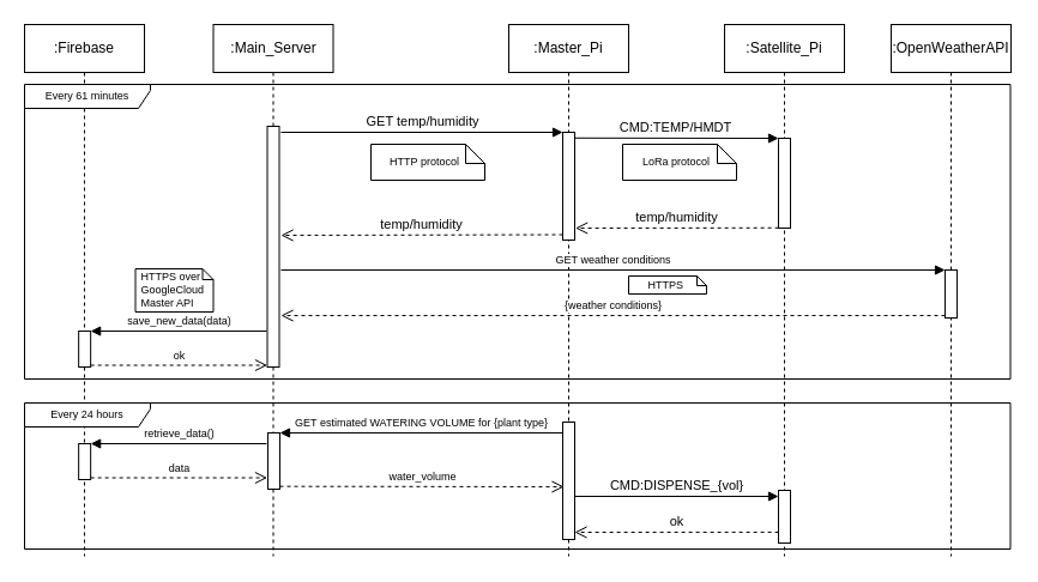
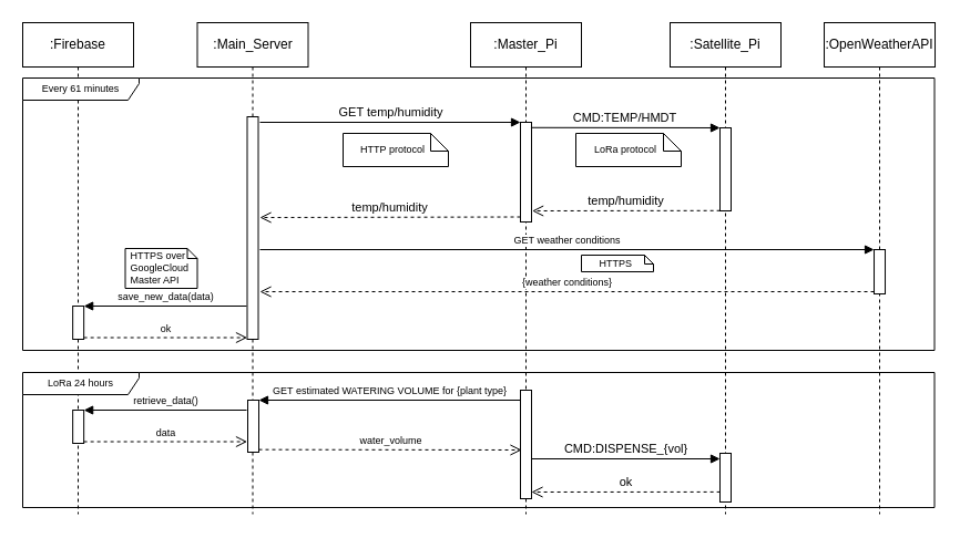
- <mxCell id="32" value="Every 24 hours" style="shape=umlFrame;whiteSpace=wrap;html=1;fontSize=9;width=105;height=20;" parent="1" vertex="1"><mxGeometry x="20" y="336" width="822.5" height="122" as="geometry" /></mxCell>
+ <mxCell id="32" value="LoRa 24 hours" style="shape=umlFrame;whiteSpace=wrap;html=1;fontSize=9;width=105;height=20;" parent="1" vertex="1"><mxGeometry x="20" y="336" width="822.5" height="122" as="geometry" /></mxCell>
